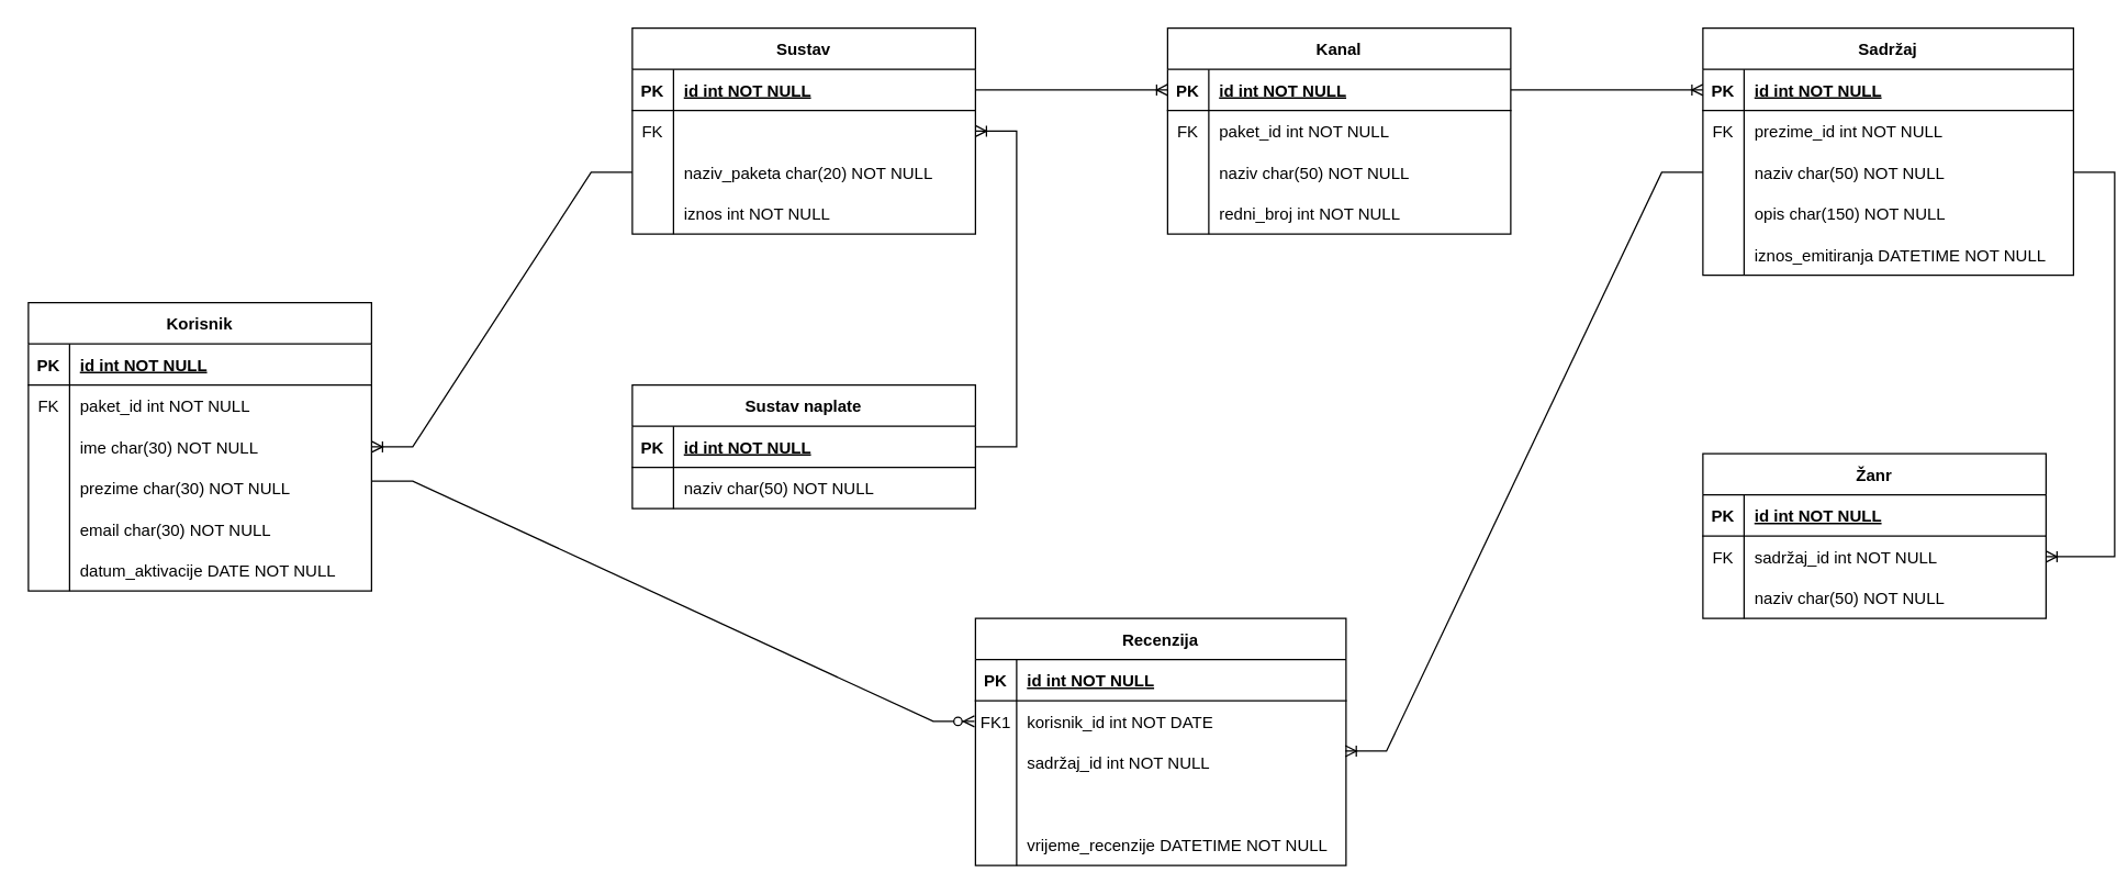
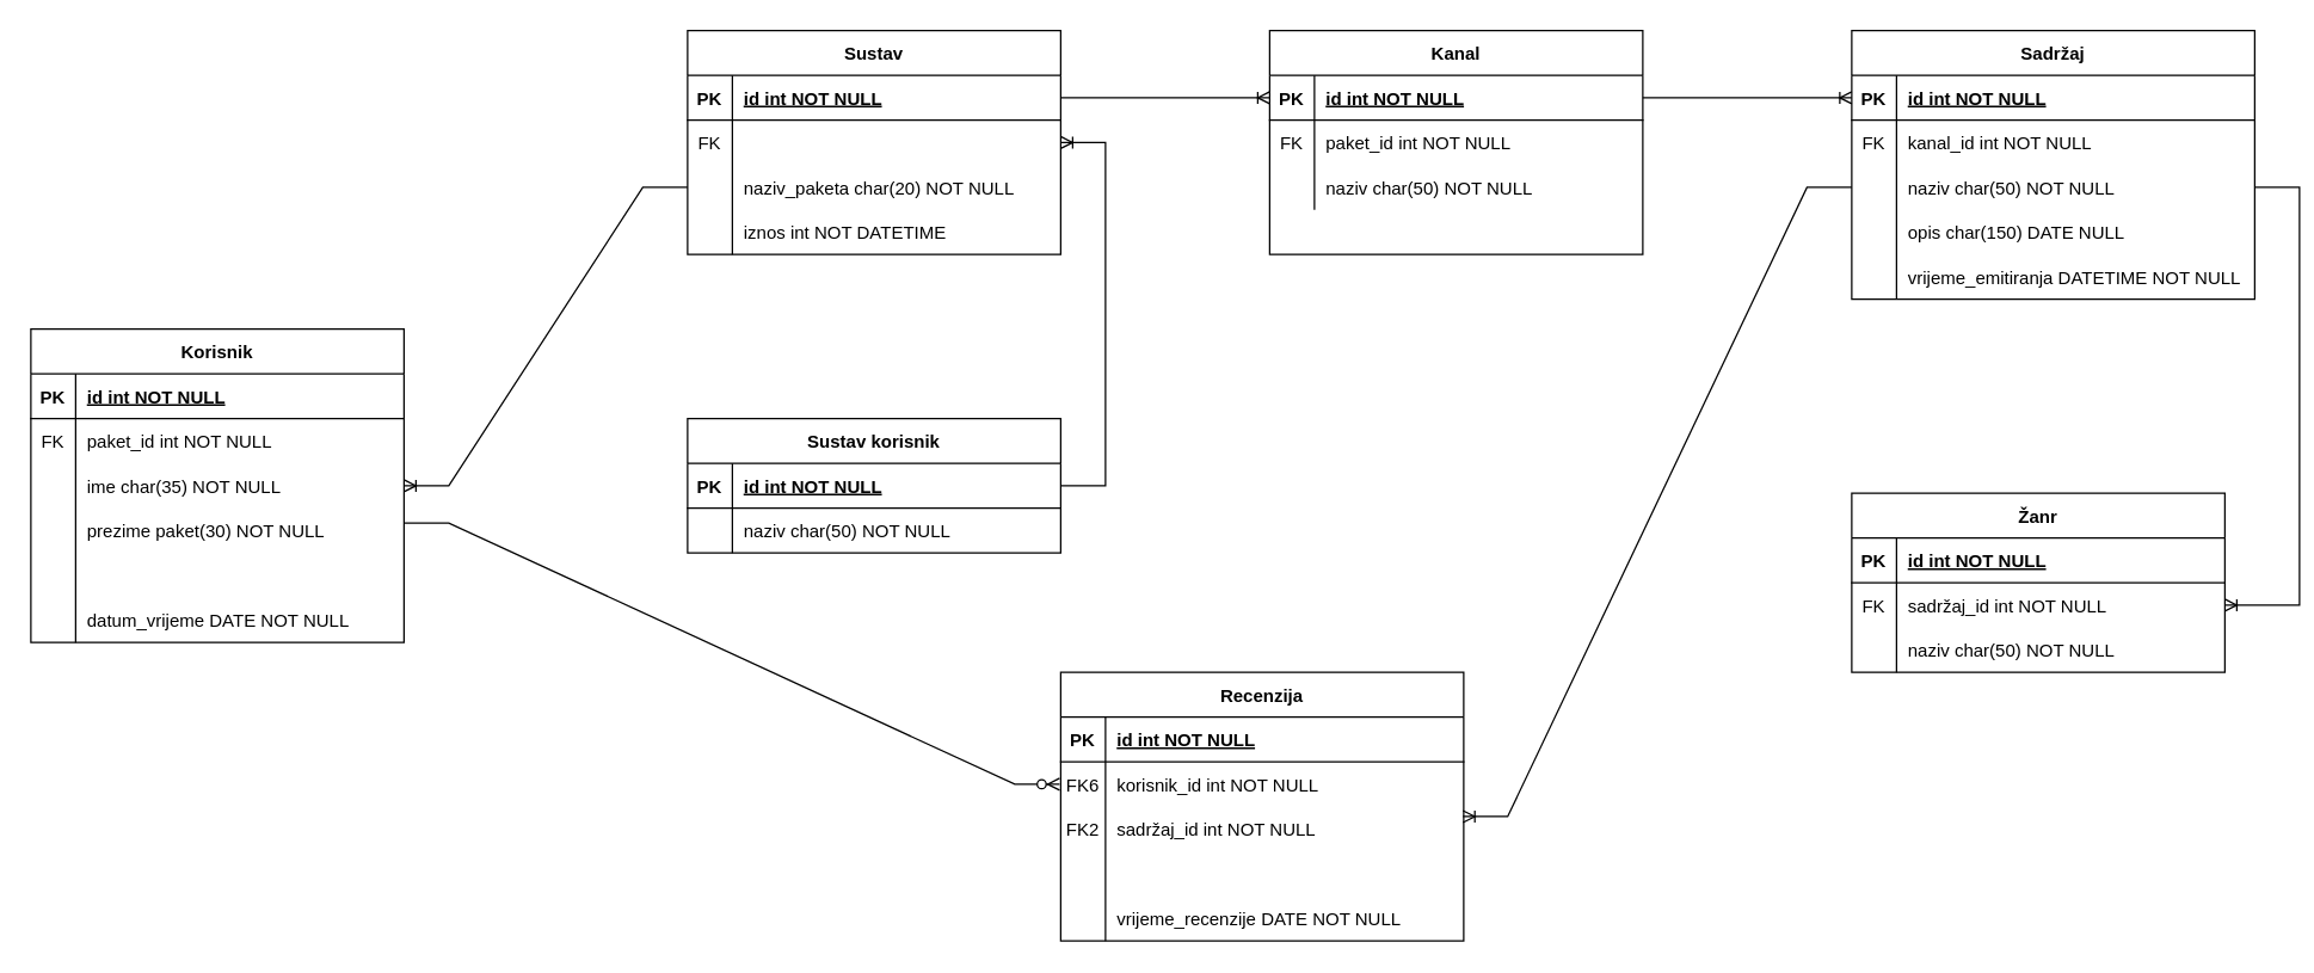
- <mxCell id="78" value="prezime_id int NOT NULL" style="shape=partialRectangle;overflow=hidden;connectable=0;fillColor=none;top=0;left=0;bottom=0;right=0;align=left;spacingLeft=6;" vertex="1" parent="76"><mxGeometry x="30" width="240" height="30" as="geometry"><mxRectangle width="240" height="30" as="alternateBounds" /></mxGeometry></mxCell>
+ <mxCell id="78" value="kanal_id int NOT NULL" style="shape=partialRectangle;overflow=hidden;connectable=0;fillColor=none;top=0;left=0;bottom=0;right=0;align=left;spacingLeft=6;" vertex="1" parent="76"><mxGeometry x="30" width="240" height="30" as="geometry"><mxRectangle width="240" height="30" as="alternateBounds" /></mxGeometry></mxCell>
- <mxCell id="45" value="redni_broj int NOT NULL" style="shape=partialRectangle;overflow=hidden;connectable=0;fillColor=none;top=0;left=0;bottom=0;right=0;align=left;spacingLeft=6;" vertex="1" parent="43"><mxGeometry x="30" width="220" height="30" as="geometry"><mxRectangle width="220" height="30" as="alternateBounds" /></mxGeometry></mxCell>
- <mxCell id="13" value="iznos int NOT NULL" style="shape=partialRectangle;overflow=hidden;connectable=0;fillColor=none;top=0;left=0;bottom=0;right=0;align=left;spacingLeft=6;" vertex="1" parent="11"><mxGeometry x="30" width="220" height="30" as="geometry"><mxRectangle width="220" height="30" as="alternateBounds" /></mxGeometry></mxCell>
+ <mxCell id="13" value="iznos int NOT DATETIME" style="shape=partialRectangle;overflow=hidden;connectable=0;fillColor=none;top=0;left=0;bottom=0;right=0;align=left;spacingLeft=6;" vertex="1" parent="11"><mxGeometry x="30" width="220" height="30" as="geometry"><mxRectangle width="220" height="30" as="alternateBounds" /></mxGeometry></mxCell>
- <mxCell id="84" value="opis char(150) NOT NULL" style="shape=partialRectangle;overflow=hidden;connectable=0;fillColor=none;top=0;left=0;bottom=0;right=0;align=left;spacingLeft=6;" vertex="1" parent="82"><mxGeometry x="30" width="240" height="30" as="geometry"><mxRectangle width="240" height="30" as="alternateBounds" /></mxGeometry></mxCell>
+ <mxCell id="84" value="opis char(150) DATE NULL" style="shape=partialRectangle;overflow=hidden;connectable=0;fillColor=none;top=0;left=0;bottom=0;right=0;align=left;spacingLeft=6;" vertex="1" parent="82"><mxGeometry x="30" width="240" height="30" as="geometry"><mxRectangle width="240" height="30" as="alternateBounds" /></mxGeometry></mxCell>
- <mxCell id="87" value="iznos_emitiranja DATETIME NOT NULL" style="shape=partialRectangle;overflow=hidden;connectable=0;fillColor=none;top=0;left=0;bottom=0;right=0;align=left;spacingLeft=6;" vertex="1" parent="85"><mxGeometry x="30" width="240" height="30" as="geometry"><mxRectangle width="240" height="30" as="alternateBounds" /></mxGeometry></mxCell>
+ <mxCell id="87" value="vrijeme_emitiranja DATETIME NOT NULL" style="shape=partialRectangle;overflow=hidden;connectable=0;fillColor=none;top=0;left=0;bottom=0;right=0;align=left;spacingLeft=6;" vertex="1" parent="85"><mxGeometry x="30" width="240" height="30" as="geometry"><mxRectangle width="240" height="30" as="alternateBounds" /></mxGeometry></mxCell>
- <mxCell id="62" value="Sustav naplate" style="shape=table;startSize=30;container=1;collapsible=1;childLayout=tableLayout;fixedRows=1;rowLines=0;fontStyle=1;align=center;resizeLast=1;" vertex="1" parent="1"><mxGeometry x="460" y="280" width="250" height="90" as="geometry" /></mxCell>
+ <mxCell id="62" value="Sustav korisnik" style="shape=table;startSize=30;container=1;collapsible=1;childLayout=tableLayout;fixedRows=1;rowLines=0;fontStyle=1;align=center;resizeLast=1;" vertex="1" parent="1"><mxGeometry x="460" y="280" width="250" height="90" as="geometry" /></mxCell>
- <mxCell id="23" value="ime char(30) NOT NULL" style="shape=partialRectangle;overflow=hidden;connectable=0;fillColor=none;top=0;left=0;bottom=0;right=0;align=left;spacingLeft=6;" vertex="1" parent="21"><mxGeometry x="30" width="220" height="30" as="geometry"><mxRectangle width="220" height="30" as="alternateBounds" /></mxGeometry></mxCell>
+ <mxCell id="23" value="ime char(35) NOT NULL" style="shape=partialRectangle;overflow=hidden;connectable=0;fillColor=none;top=0;left=0;bottom=0;right=0;align=left;spacingLeft=6;" vertex="1" parent="21"><mxGeometry x="30" width="220" height="30" as="geometry"><mxRectangle width="220" height="30" as="alternateBounds" /></mxGeometry></mxCell>
- <mxCell id="26" value="prezime char(30) NOT NULL" style="shape=partialRectangle;overflow=hidden;connectable=0;fillColor=none;top=0;left=0;bottom=0;right=0;align=left;spacingLeft=6;" vertex="1" parent="24"><mxGeometry x="30" width="220" height="30" as="geometry"><mxRectangle width="220" height="30" as="alternateBounds" /></mxGeometry></mxCell>
+ <mxCell id="26" value="prezime paket(30) NOT NULL" style="shape=partialRectangle;overflow=hidden;connectable=0;fillColor=none;top=0;left=0;bottom=0;right=0;align=left;spacingLeft=6;" vertex="1" parent="24"><mxGeometry x="30" width="220" height="30" as="geometry"><mxRectangle width="220" height="30" as="alternateBounds" /></mxGeometry></mxCell>
- <mxCell id="29" value="email char(30) NOT NULL" style="shape=partialRectangle;overflow=hidden;connectable=0;fillColor=none;top=0;left=0;bottom=0;right=0;align=left;spacingLeft=6;" vertex="1" parent="27"><mxGeometry x="30" width="220" height="30" as="geometry"><mxRectangle width="220" height="30" as="alternateBounds" /></mxGeometry></mxCell>
- <mxCell id="32" value="datum_aktivacije DATE NOT NULL" style="shape=partialRectangle;overflow=hidden;connectable=0;fillColor=none;top=0;left=0;bottom=0;right=0;align=left;spacingLeft=6;" vertex="1" parent="30"><mxGeometry x="30" width="220" height="30" as="geometry"><mxRectangle width="220" height="30" as="alternateBounds" /></mxGeometry></mxCell>
+ <mxCell id="32" value="datum_vrijeme DATE NOT NULL" style="shape=partialRectangle;overflow=hidden;connectable=0;fillColor=none;top=0;left=0;bottom=0;right=0;align=left;spacingLeft=6;" vertex="1" parent="30"><mxGeometry x="30" width="220" height="30" as="geometry"><mxRectangle width="220" height="30" as="alternateBounds" /></mxGeometry></mxCell>
- <mxCell id="51" value="FK1" style="shape=partialRectangle;overflow=hidden;connectable=0;fillColor=none;top=0;left=0;bottom=0;right=0;" vertex="1" parent="50"><mxGeometry width="30" height="30" as="geometry"><mxRectangle width="30" height="30" as="alternateBounds" /></mxGeometry></mxCell>
+ <mxCell id="51" value="FK6" style="shape=partialRectangle;overflow=hidden;connectable=0;fillColor=none;top=0;left=0;bottom=0;right=0;" vertex="1" parent="50"><mxGeometry width="30" height="30" as="geometry"><mxRectangle width="30" height="30" as="alternateBounds" /></mxGeometry></mxCell>
- <mxCell id="52" value="korisnik_id int NOT DATE" style="shape=partialRectangle;overflow=hidden;connectable=0;fillColor=none;top=0;left=0;bottom=0;right=0;align=left;spacingLeft=6;" vertex="1" parent="50"><mxGeometry x="30" width="240" height="30" as="geometry"><mxRectangle width="240" height="30" as="alternateBounds" /></mxGeometry></mxCell>
+ <mxCell id="52" value="korisnik_id int NOT NULL" style="shape=partialRectangle;overflow=hidden;connectable=0;fillColor=none;top=0;left=0;bottom=0;right=0;align=left;spacingLeft=6;" vertex="1" parent="50"><mxGeometry x="30" width="240" height="30" as="geometry"><mxRectangle width="240" height="30" as="alternateBounds" /></mxGeometry></mxCell>
+ <mxCell id="54" value="FK2" style="shape=partialRectangle;overflow=hidden;connectable=0;fillColor=none;top=0;left=0;bottom=0;right=0;" vertex="1" parent="53"><mxGeometry width="30" height="30" as="geometry"><mxRectangle width="30" height="30" as="alternateBounds" /></mxGeometry></mxCell>
- <mxCell id="60" value="vrijeme_recenzije DATETIME NOT NULL" style="shape=partialRectangle;overflow=hidden;connectable=0;fillColor=none;top=0;left=0;bottom=0;right=0;align=left;spacingLeft=6;" vertex="1" parent="58"><mxGeometry x="30" width="240" height="30" as="geometry"><mxRectangle width="240" height="30" as="alternateBounds" /></mxGeometry></mxCell>
+ <mxCell id="60" value="vrijeme_recenzije DATE NOT NULL" style="shape=partialRectangle;overflow=hidden;connectable=0;fillColor=none;top=0;left=0;bottom=0;right=0;align=left;spacingLeft=6;" vertex="1" parent="58"><mxGeometry x="30" width="240" height="30" as="geometry"><mxRectangle width="240" height="30" as="alternateBounds" /></mxGeometry></mxCell>
